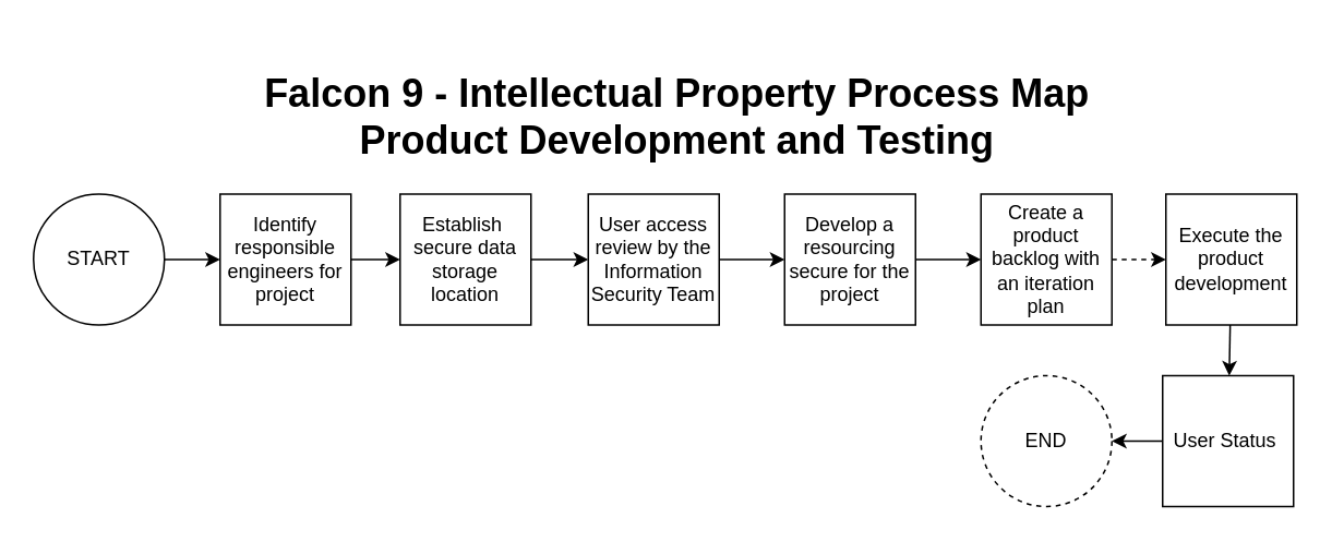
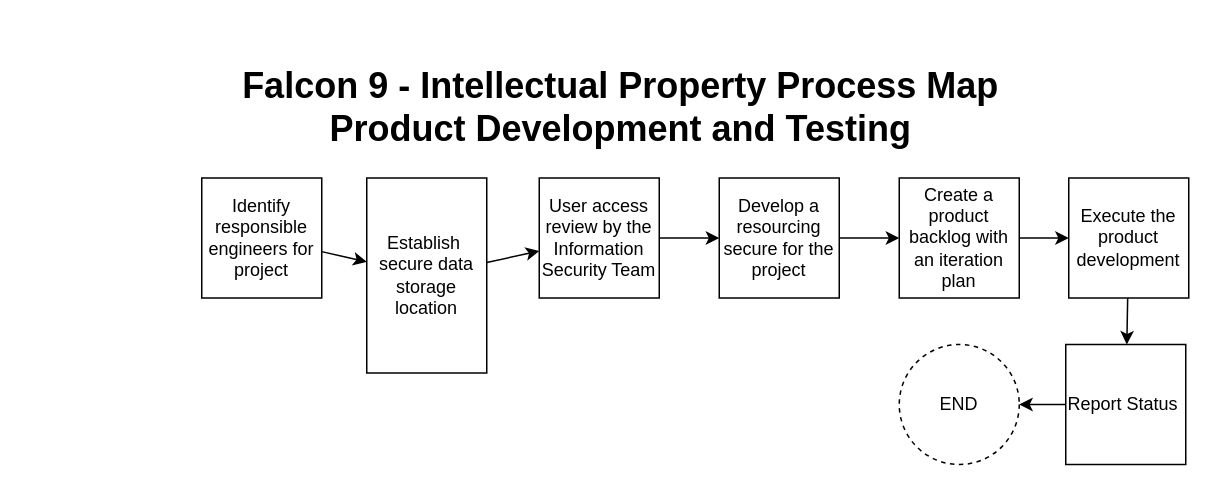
- <mxCell id="4" value="START" style="ellipse;whiteSpace=wrap;html=1;aspect=fixed;" vertex="1" parent="1"><mxGeometry x="20" y="118" width="80" height="80" as="geometry" /></mxCell>
- <mxCell id="3" value="" style="edgeStyle=none;html=1;strokeColor=#000000;" edge="1" parent="1" source="4" target="6"><mxGeometry relative="1" as="geometry" /></mxCell>
- <mxCell id="8" value="Establish&amp;nbsp; secure data storage location" style="whiteSpace=wrap;html=1;aspect=fixed;" vertex="1" parent="1"><mxGeometry x="244" y="118" width="80" height="80" as="geometry" /></mxCell>
+ <mxCell id="8" value="Establish&amp;nbsp; secure data storage location" style="whiteSpace=wrap;html=1;aspect=fixed;" vertex="1" parent="1"><mxGeometry x="244" y="118" width="80" height="130" as="geometry" /></mxCell>
- <mxCell id="13" value="" style="edgeStyle=none;html=1;strokeColor=#000000;dashed=1;" edge="1" parent="1" source="14" target="16"><mxGeometry relative="1" as="geometry" /></mxCell>
+ <mxCell id="13" value="" style="edgeStyle=none;html=1;strokeColor=#000000;" edge="1" parent="1" source="14" target="16"><mxGeometry relative="1" as="geometry" /></mxCell>
- <mxCell id="18" value="User Status&amp;nbsp;" style="whiteSpace=wrap;html=1;aspect=fixed;" vertex="1" parent="1"><mxGeometry x="710" y="229" width="80" height="80" as="geometry" /></mxCell>
+ <mxCell id="18" value="Report Status&amp;nbsp;" style="whiteSpace=wrap;html=1;aspect=fixed;" vertex="1" parent="1"><mxGeometry x="710" y="229" width="80" height="80" as="geometry" /></mxCell>
